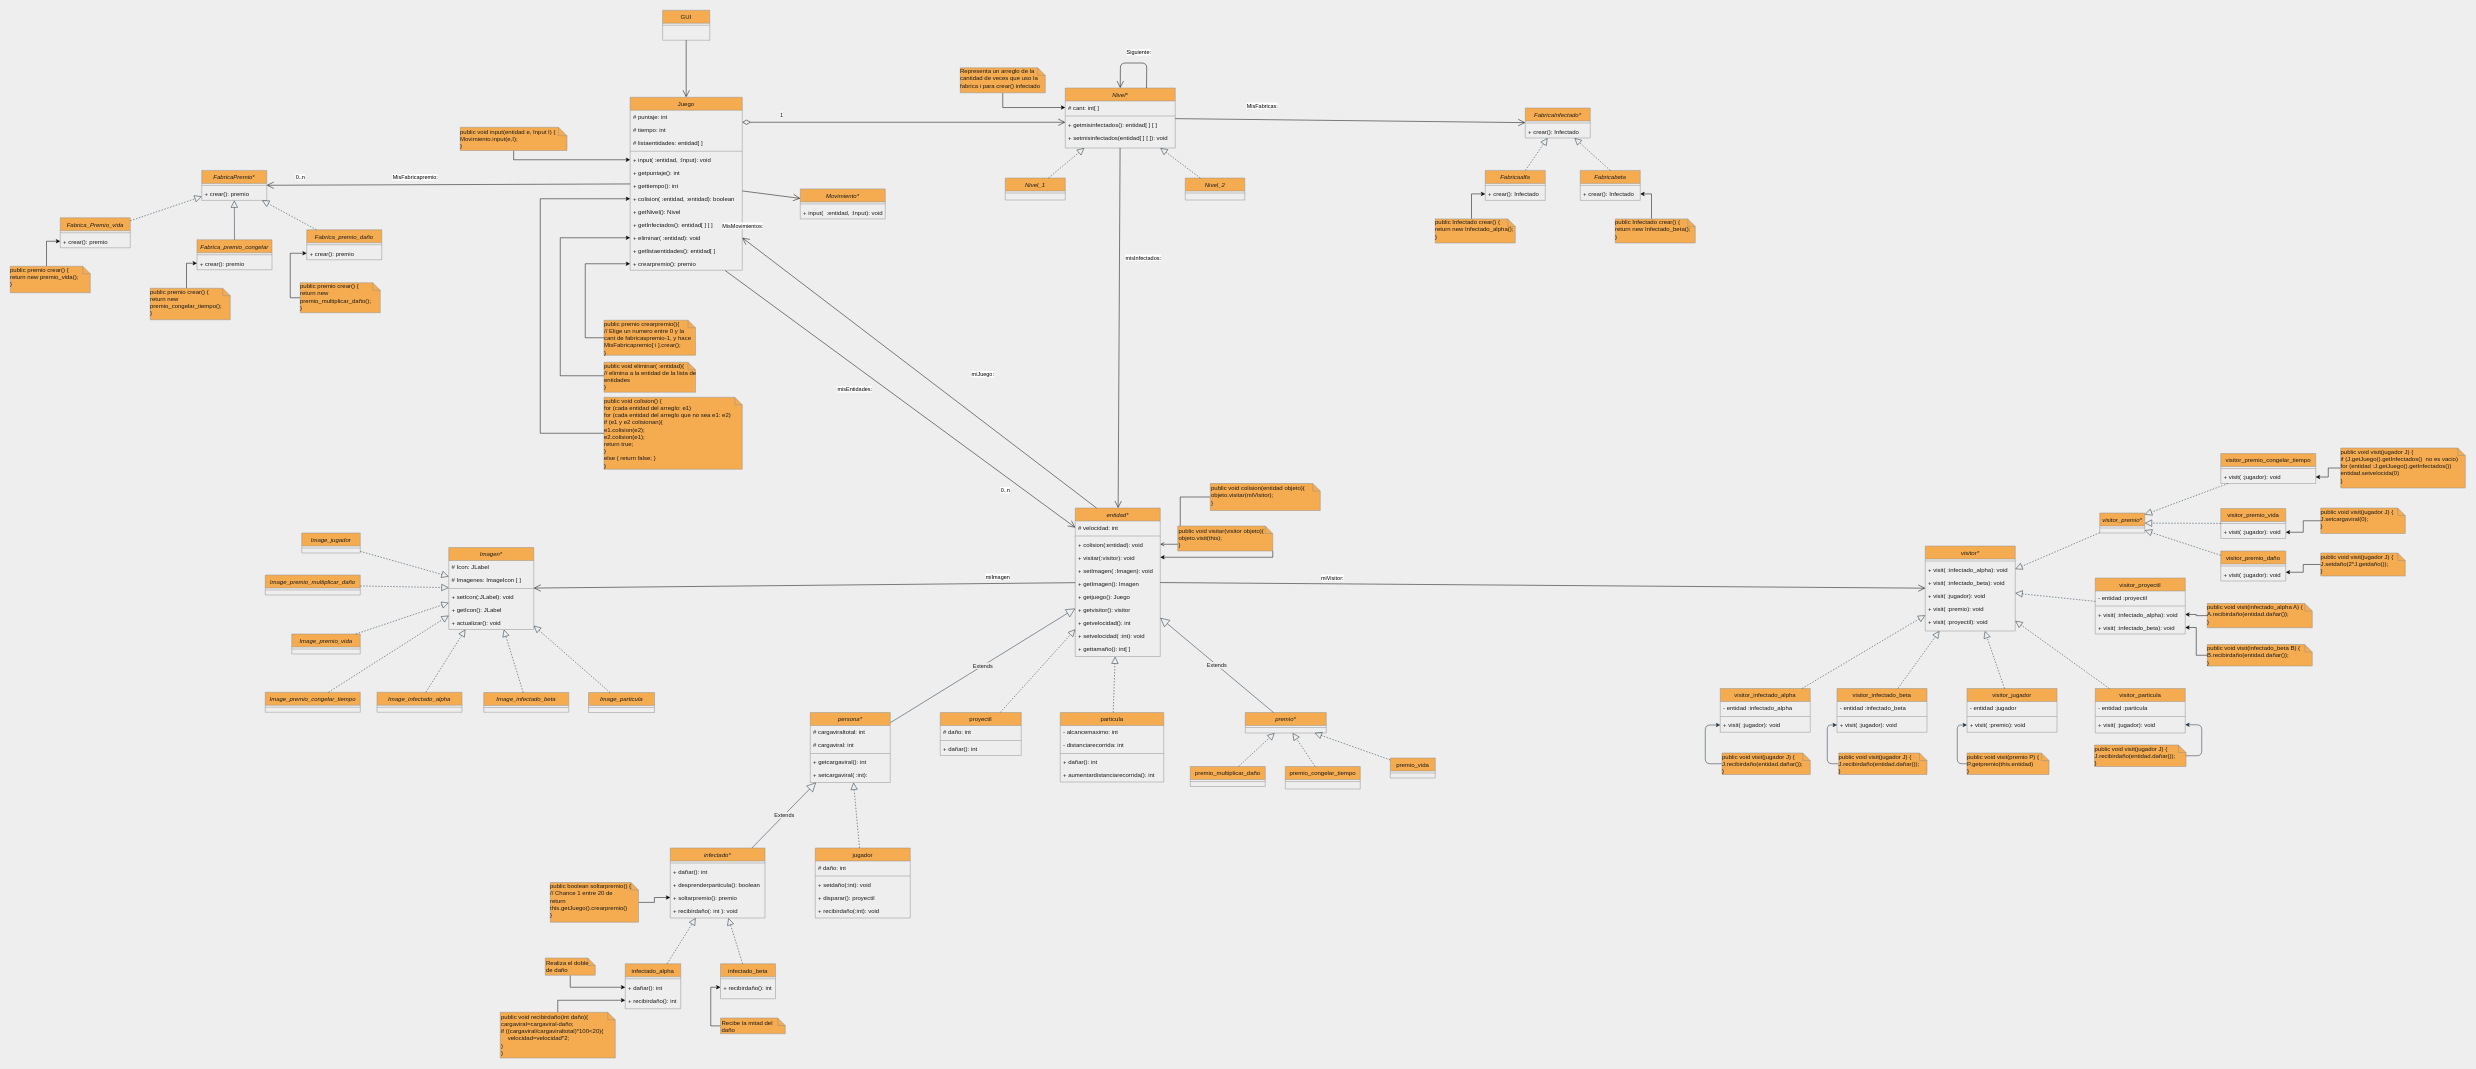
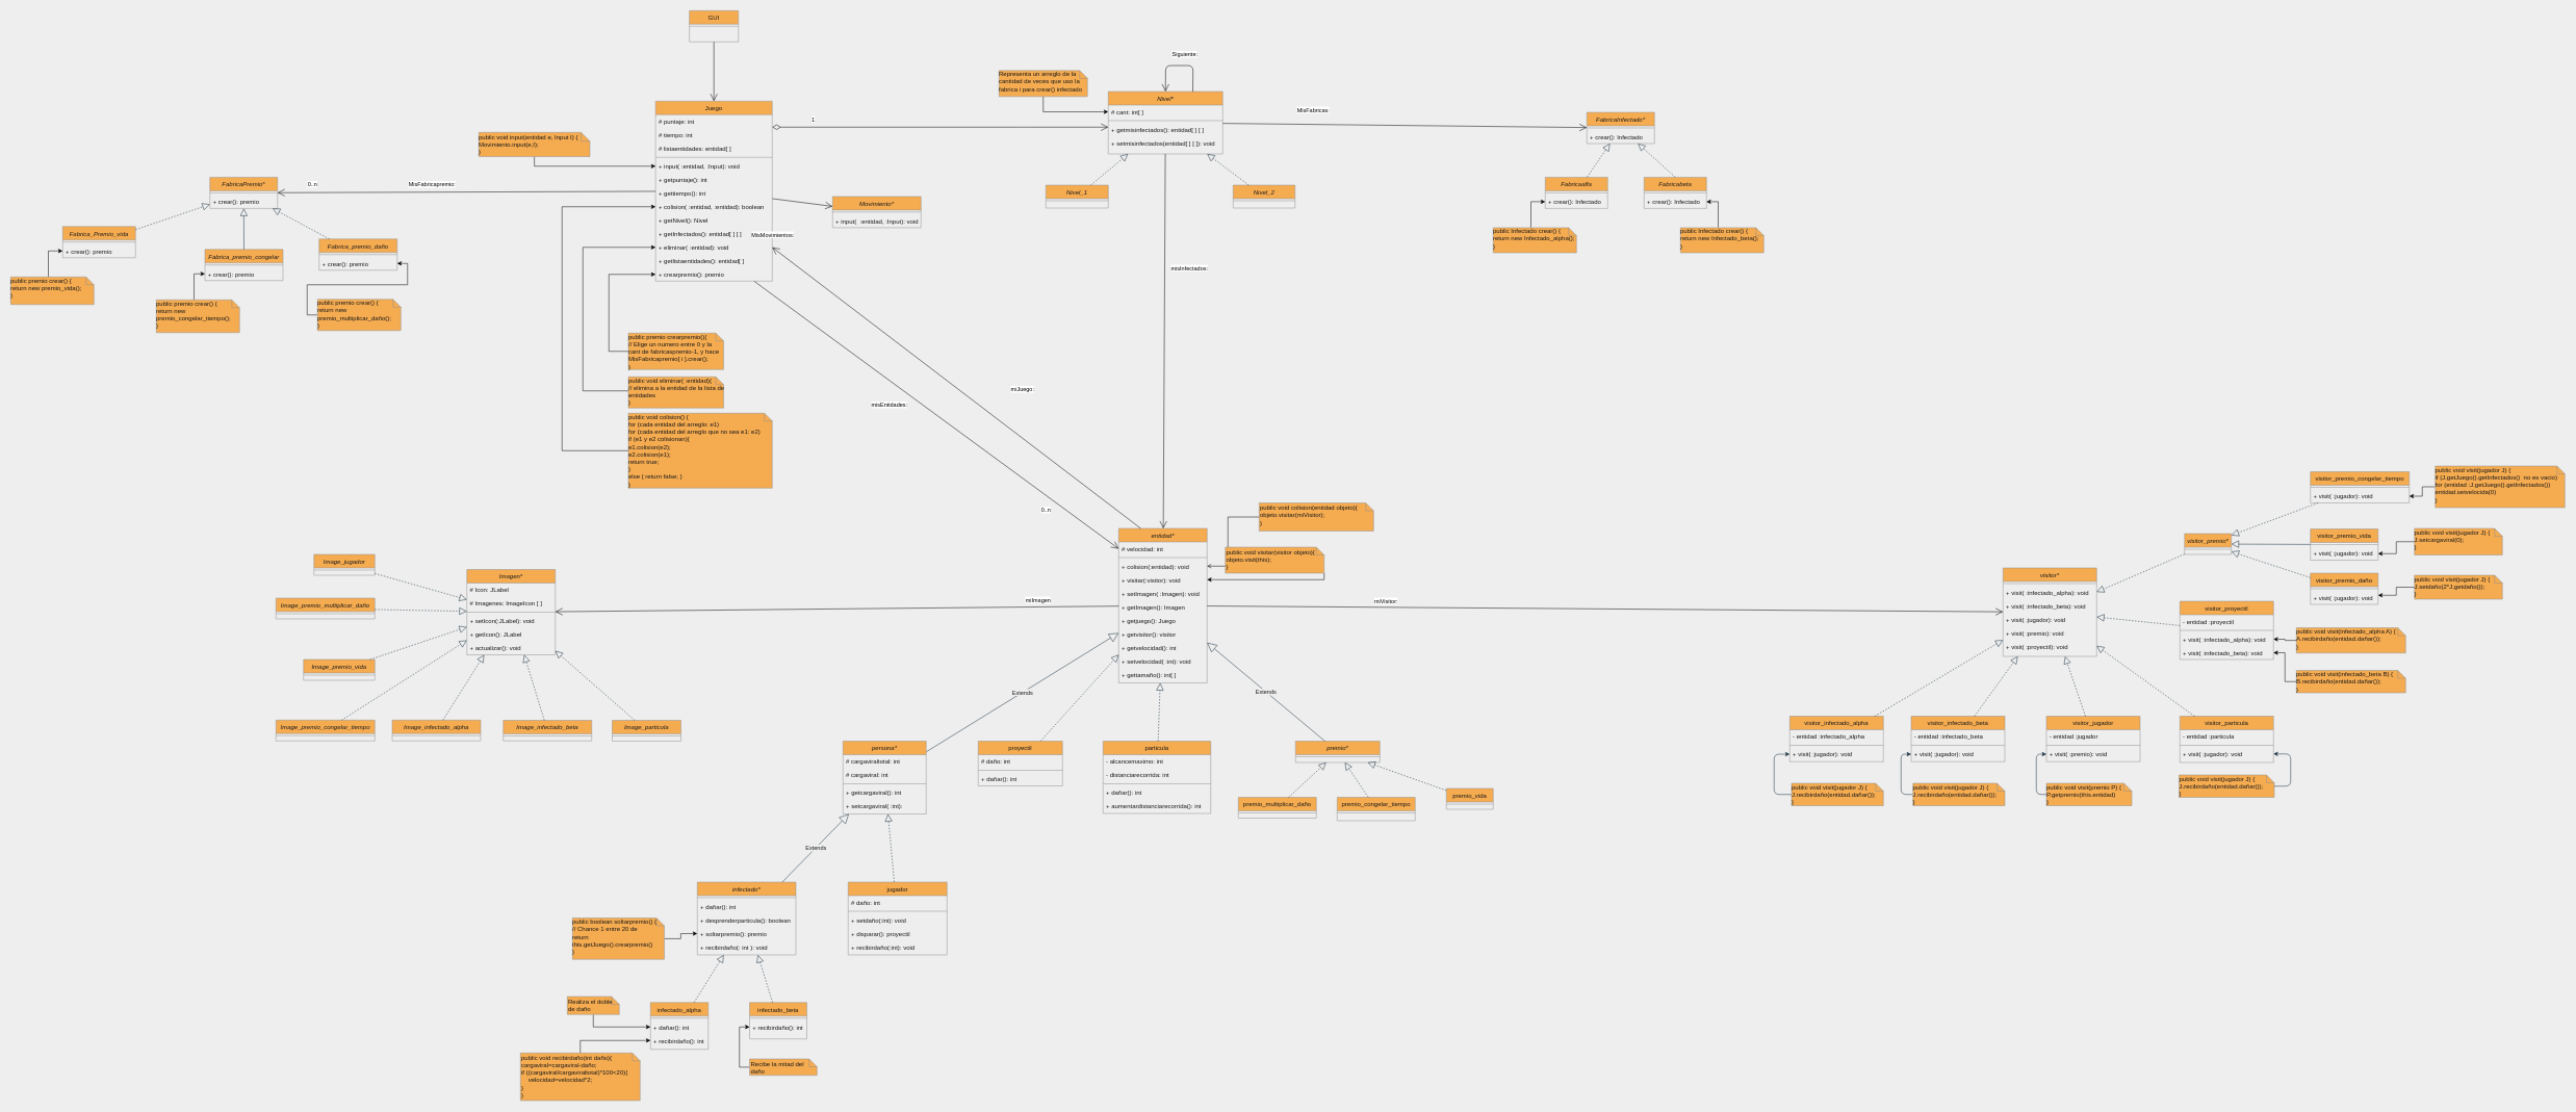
- <mxCell id="265" value="&lt;div&gt;public premio crear() {&lt;/div&gt;&lt;div&gt;return new premio_multiplicar_daño();&lt;br&gt;&lt;/div&gt;&lt;div style=&quot;font-size: 12px&quot;&gt;}&lt;/div&gt;" style="shape=note2;boundedLbl=1;size=15;verticalAlign=top;align=left;whiteSpace=wrap;html=1;spacing=0;horizontal=1;fontSize=12;labelPosition=center;verticalLabelPosition=middle;fillColor=#F5AB50;strokeColor=#909090;fontColor=#1A1A1A;spacingTop=-20;" vertex="1" parent="1"><mxGeometry x="600" y="565" width="160" height="60" as="geometry" /></mxCell>
+ <mxCell id="265" value="&lt;div&gt;public premio crear() {&lt;/div&gt;&lt;div&gt;return new premio_multiplicar_daño();&lt;br&gt;&lt;/div&gt;&lt;div style=&quot;font-size: 12px&quot;&gt;}&lt;/div&gt;" style="shape=note2;boundedLbl=1;size=15;verticalAlign=top;align=left;whiteSpace=wrap;html=1;spacing=0;horizontal=1;fontSize=12;labelPosition=center;verticalLabelPosition=middle;fillColor=#F5AB50;strokeColor=#909090;fontColor=#1A1A1A;spacingTop=-20;" vertex="1" parent="1"><mxGeometry x="610" y="575" width="160" height="60" as="geometry" /></mxCell>
- <mxCell id="208" value="" style="endArrow=block;dashed=1;endFill=0;endSize=12;html=1;labelBackgroundColor=#EEEEEE;strokeColor=#182E3E;fontColor=#1A1A1A;" parent="1" source="189" target="106" edge="1"><mxGeometry width="160" relative="1" as="geometry"><mxPoint x="4496.609" y="926.5" as="sourcePoint" /><mxPoint x="4380" y="987.455" as="targetPoint" /></mxGeometry></mxCell>
+ <mxCell id="208" value="" style="endArrow=block;dashed=0;endFill=0;endSize=12;html=1;labelBackgroundColor=#EEEEEE;strokeColor=#182E3E;fontColor=#1A1A1A;" parent="1" source="189" target="106" edge="1"><mxGeometry width="160" relative="1" as="geometry"><mxPoint x="4496.609" y="926.5" as="sourcePoint" /><mxPoint x="4380" y="987.455" as="targetPoint" /></mxGeometry></mxCell>
